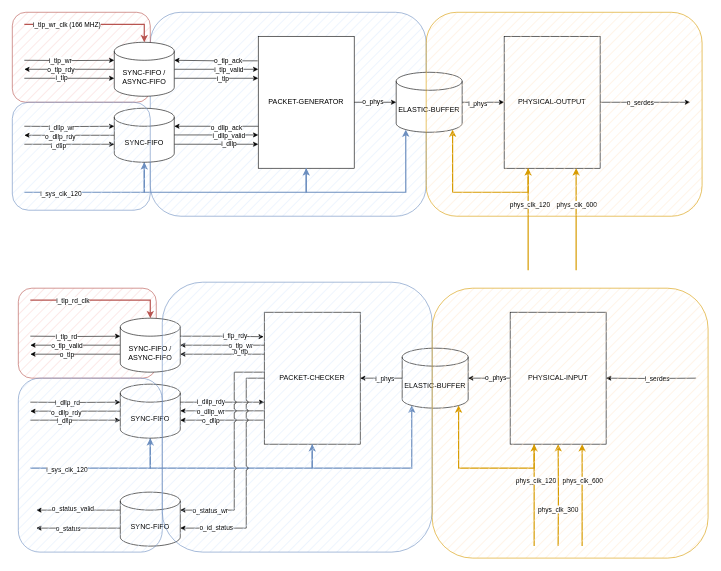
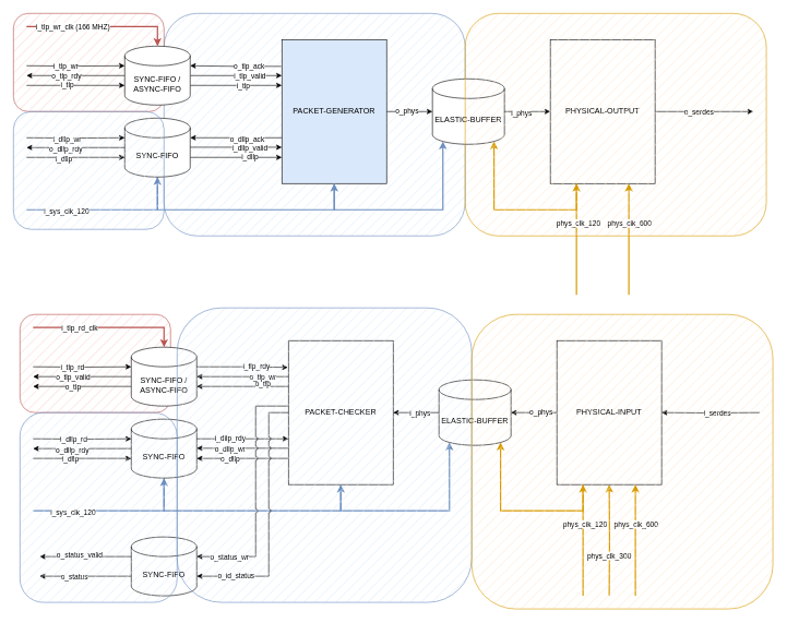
- <mxCell id="4" value="PACKET-GENERATOR" style="rounded=0;whiteSpace=wrap;html=1;" vertex="1" parent="1"><mxGeometry x="430" y="60" width="160" height="220" as="geometry" /></mxCell>
+ <mxCell id="4" value="PACKET-GENERATOR" style="rounded=0;whiteSpace=wrap;html=1;fillColor=#dae8fc;" vertex="1" parent="1"><mxGeometry x="430" y="60" width="160" height="220" as="geometry" /></mxCell>
